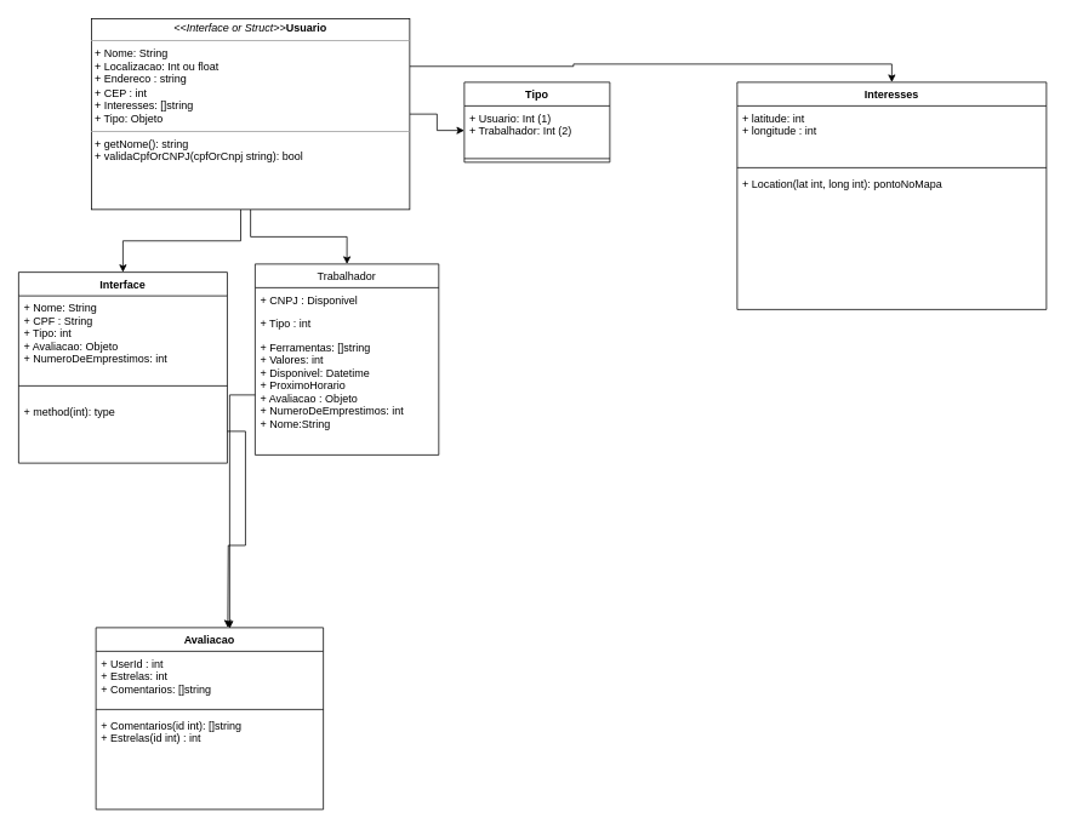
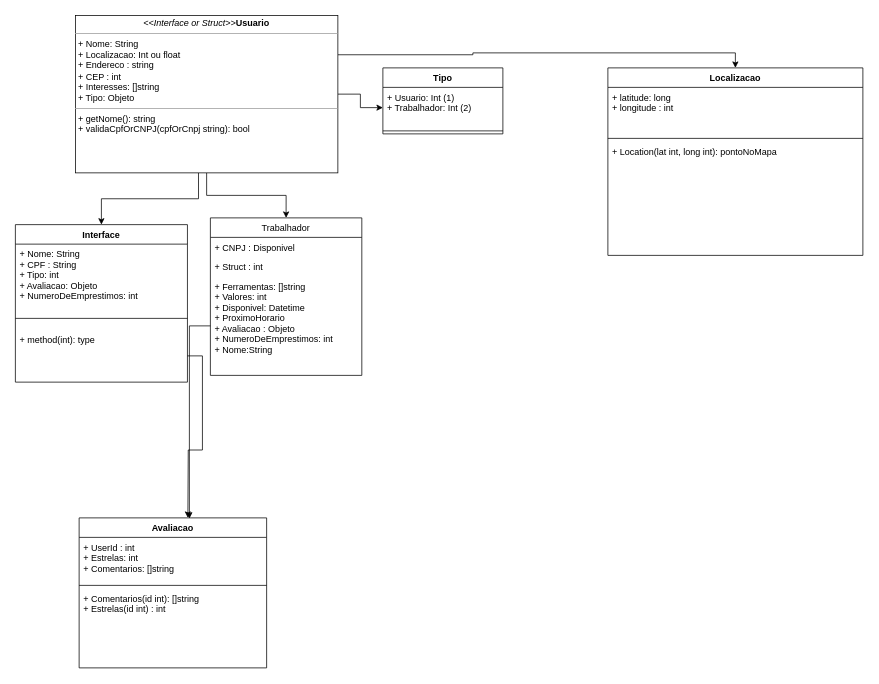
- <mxCell id="18" value="Interesses&#10;" style="swimlane;fontStyle=1;align=center;verticalAlign=top;childLayout=stackLayout;horizontal=1;startSize=26;horizontalStack=0;resizeParent=1;resizeParentMax=0;resizeLast=0;collapsible=1;marginBottom=0;" vertex="1" parent="1"><mxGeometry x="810" y="90" width="340" height="250" as="geometry" /></mxCell>
+ <mxCell id="18" value="Localizacao&#10;" style="swimlane;fontStyle=1;align=center;verticalAlign=top;childLayout=stackLayout;horizontal=1;startSize=26;horizontalStack=0;resizeParent=1;resizeParentMax=0;resizeLast=0;collapsible=1;marginBottom=0;" vertex="1" parent="1"><mxGeometry x="810" y="90" width="340" height="250" as="geometry" /></mxCell>
- <mxCell id="19" value="+ latitude: int&#10;+ longitude : int&#10;" style="text;strokeColor=none;fillColor=none;align=left;verticalAlign=top;spacingLeft=4;spacingRight=4;overflow=hidden;rotatable=0;points=[[0,0.5],[1,0.5]];portConstraint=eastwest;" vertex="1" parent="18"><mxGeometry y="26" width="340" height="64" as="geometry" /></mxCell>
+ <mxCell id="19" value="+ latitude: long&#10;+ longitude : int&#10;" style="text;strokeColor=none;fillColor=none;align=left;verticalAlign=top;spacingLeft=4;spacingRight=4;overflow=hidden;rotatable=0;points=[[0,0.5],[1,0.5]];portConstraint=eastwest;" vertex="1" parent="18"><mxGeometry y="26" width="340" height="64" as="geometry" /></mxCell>
- <mxCell id="8" value="+ Tipo : int" style="text;strokeColor=none;fillColor=none;align=left;verticalAlign=top;spacingLeft=4;spacingRight=4;overflow=hidden;rotatable=0;points=[[0,0.5],[1,0.5]];portConstraint=eastwest;" vertex="1" parent="6"><mxGeometry y="52" width="201.92" height="26" as="geometry" /></mxCell>
+ <mxCell id="8" value="+ Struct : int" style="text;strokeColor=none;fillColor=none;align=left;verticalAlign=top;spacingLeft=4;spacingRight=4;overflow=hidden;rotatable=0;points=[[0,0.5],[1,0.5]];portConstraint=eastwest;" vertex="1" parent="6"><mxGeometry y="52" width="201.92" height="26" as="geometry" /></mxCell>
